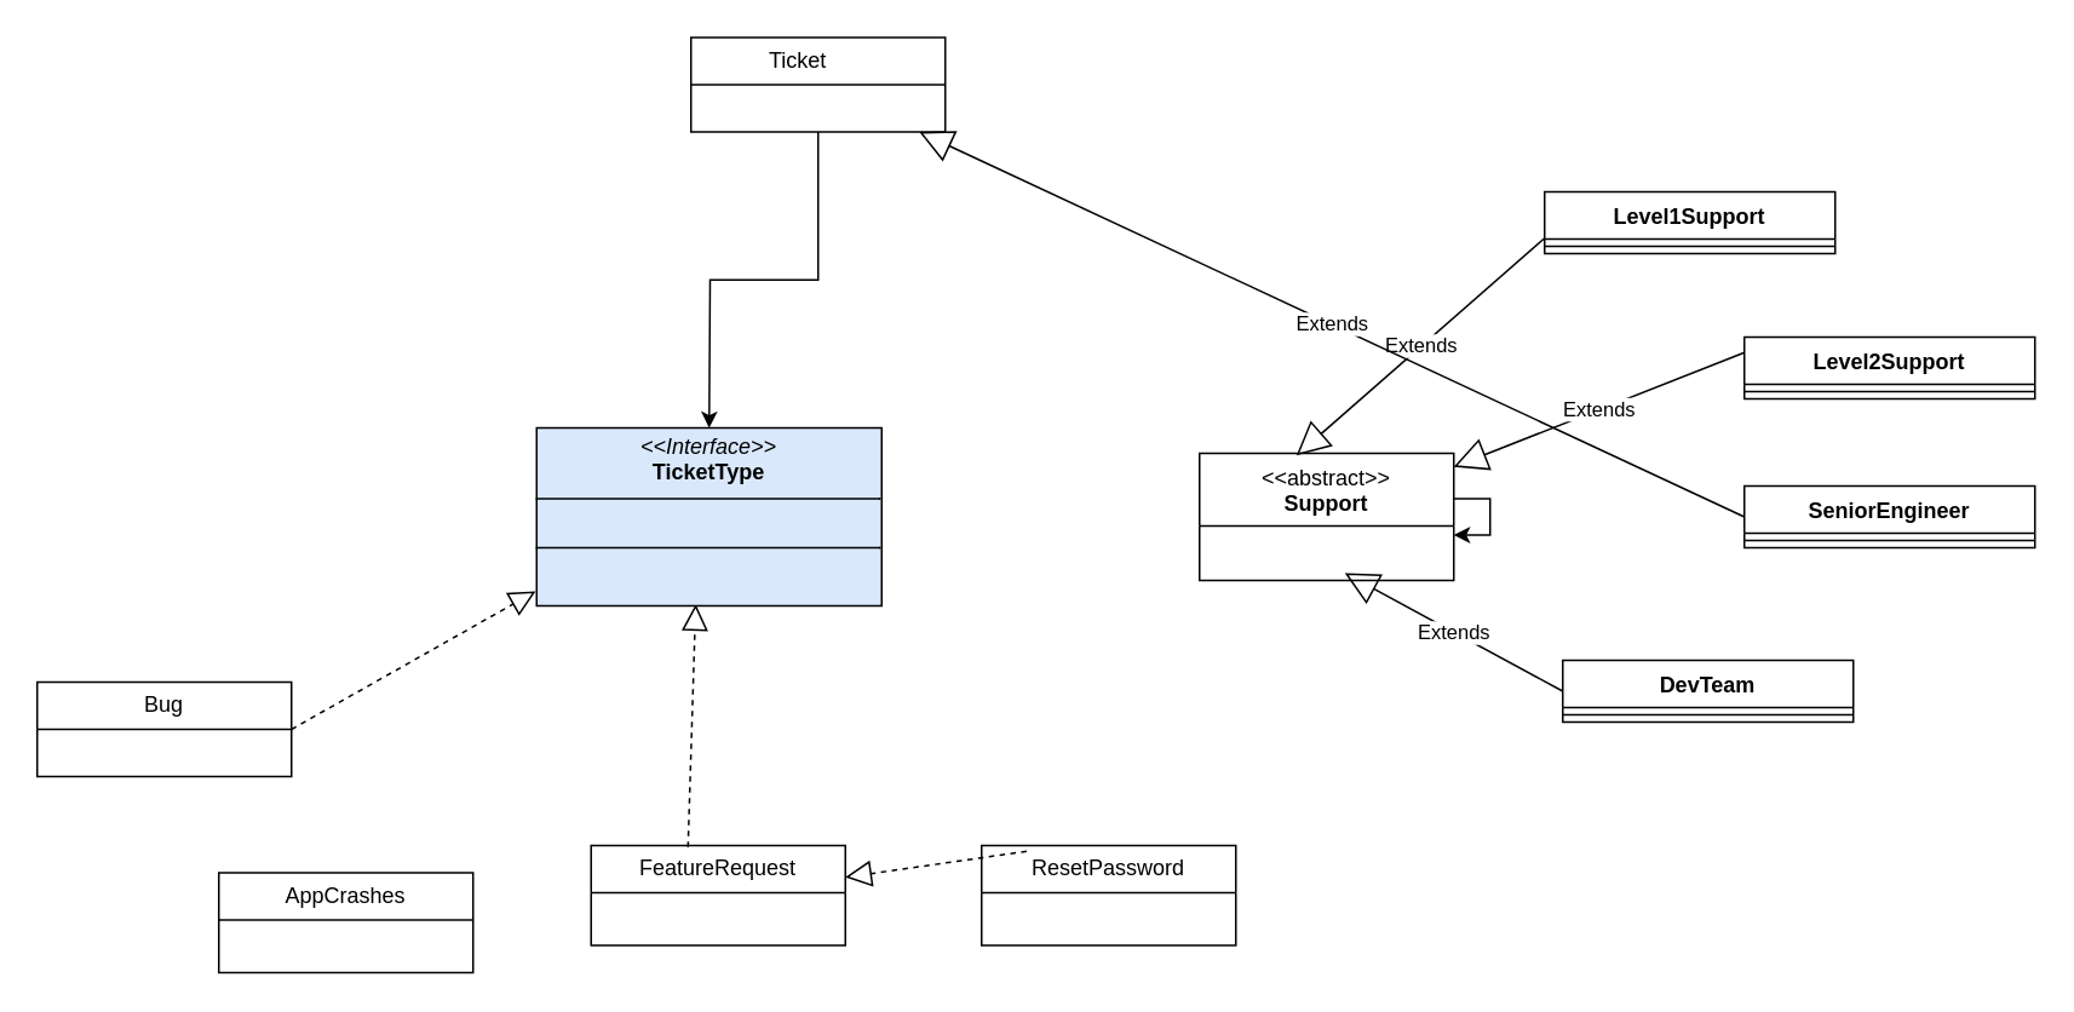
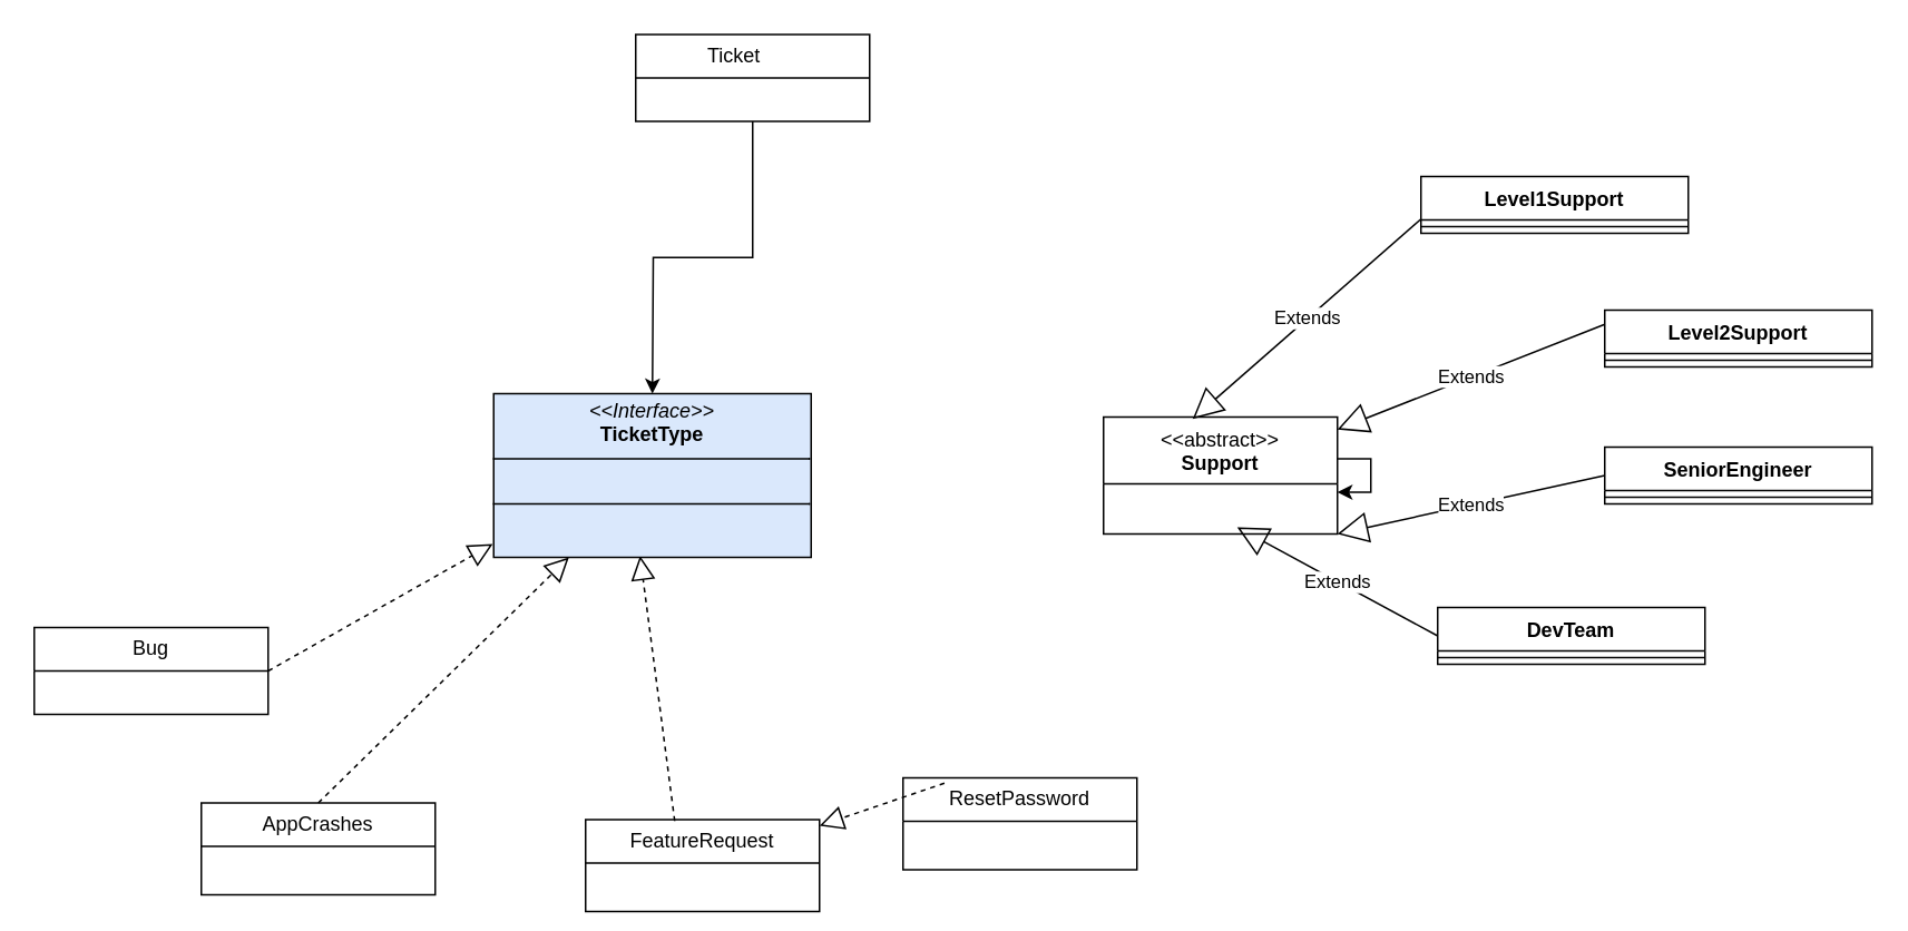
- <mxCell id="25" value="Extends" style="endArrow=block;endSize=16;endFill=0;html=1;rounded=0;exitX=0;exitY=0.5;exitDx=0;exitDy=0;" edge="1" parent="1" source="19" target="3"><mxGeometry width="160" relative="1" as="geometry"><mxPoint x="970" y="245" as="sourcePoint" /><mxPoint x="810" y="307" as="targetPoint" /></mxGeometry></mxCell>
+ <mxCell id="25" value="Extends" style="endArrow=block;endSize=16;endFill=0;html=1;rounded=0;exitX=0;exitY=0.5;exitDx=0;exitDy=0;entryX=1;entryY=1;entryDx=0;entryDy=0;" edge="1" parent="1" source="19" target="13"><mxGeometry width="160" relative="1" as="geometry"><mxPoint x="970" y="245" as="sourcePoint" /><mxPoint x="810" y="307" as="targetPoint" /></mxGeometry></mxCell>
+ <mxCell id="9" value="" style="endArrow=block;dashed=1;endFill=0;endSize=12;html=1;rounded=0;exitX=0.5;exitY=0;exitDx=0;exitDy=0;" edge="1" parent="1" source="5" target="12"><mxGeometry width="160" relative="1" as="geometry"><mxPoint x="200" y="401" as="sourcePoint" /><mxPoint x="310" y="375" as="targetPoint" /></mxGeometry></mxCell>
- <mxCell id="6" value="FeatureRequest" style="swimlane;fontStyle=0;childLayout=stackLayout;horizontal=1;startSize=26;fillColor=none;horizontalStack=0;resizeParent=1;resizeParentMax=0;resizeLast=0;collapsible=1;marginBottom=0;whiteSpace=wrap;html=1;" vertex="1" parent="1"><mxGeometry x="325" y="465" width="140" height="55" as="geometry" /></mxCell>
+ <mxCell id="6" value="FeatureRequest" style="swimlane;fontStyle=0;childLayout=stackLayout;horizontal=1;startSize=26;fillColor=none;horizontalStack=0;resizeParent=1;resizeParentMax=0;resizeLast=0;collapsible=1;marginBottom=0;whiteSpace=wrap;html=1;" vertex="1" parent="1"><mxGeometry x="350" y="490" width="140" height="55" as="geometry" /></mxCell>
